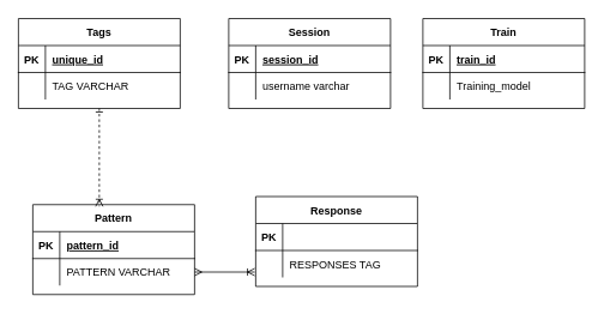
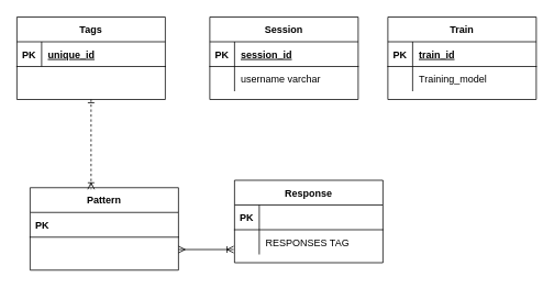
- <mxCell id="16" value="TAG VARCHAR" style="shape=partialRectangle;connectable=0;fillColor=none;top=0;left=0;bottom=0;right=0;align=left;spacingLeft=6;overflow=hidden;" vertex="1" parent="14"><mxGeometry x="30" width="150" height="30" as="geometry" /></mxCell>
- <mxCell id="5" value="pattern_id" style="shape=partialRectangle;connectable=0;fillColor=none;top=0;left=0;bottom=0;right=0;align=left;spacingLeft=6;fontStyle=5;overflow=hidden;" vertex="1" parent="3"><mxGeometry x="30" width="150" height="30" as="geometry" /></mxCell>
- <mxCell id="8" value="PATTERN VARCHAR" style="shape=partialRectangle;connectable=0;fillColor=none;top=0;left=0;bottom=0;right=0;align=left;spacingLeft=6;overflow=hidden;" vertex="1" parent="6"><mxGeometry x="30" width="150" height="30" as="geometry" /></mxCell>
